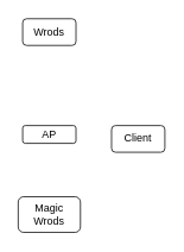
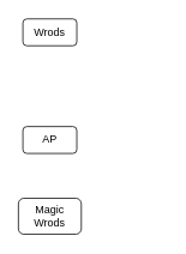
- <mxCell id="2" value="AP" style="rounded=1;whiteSpace=wrap;html=1;" vertex="1" parent="1"><mxGeometry x="25" y="140" width="60" height="20" as="geometry" /></mxCell>
+ <mxCell id="2" value="AP" style="rounded=1;whiteSpace=wrap;html=1;" vertex="1" parent="1"><mxGeometry x="25" y="140" width="60" height="30" as="geometry" /></mxCell>
- <mxCell id="3" value="Client" style="rounded=1;whiteSpace=wrap;html=1;" vertex="1" parent="1"><mxGeometry x="125" y="140" width="60" height="30" as="geometry" /></mxCell>
